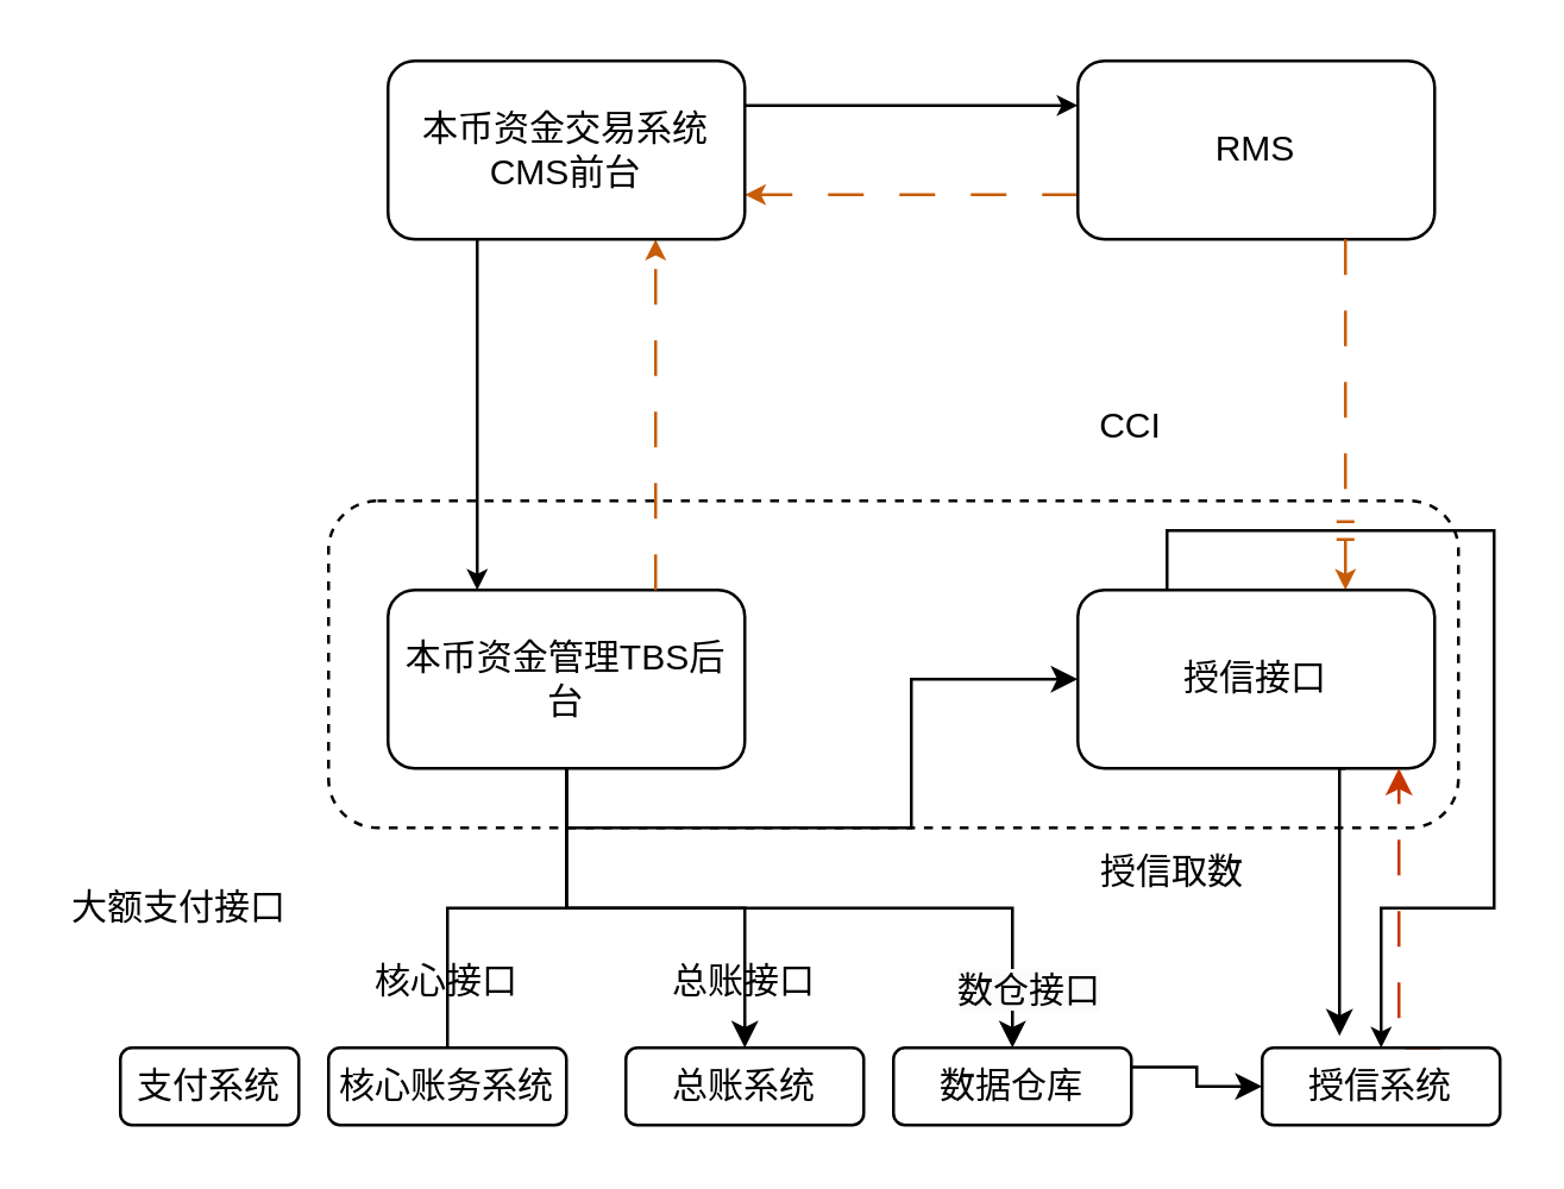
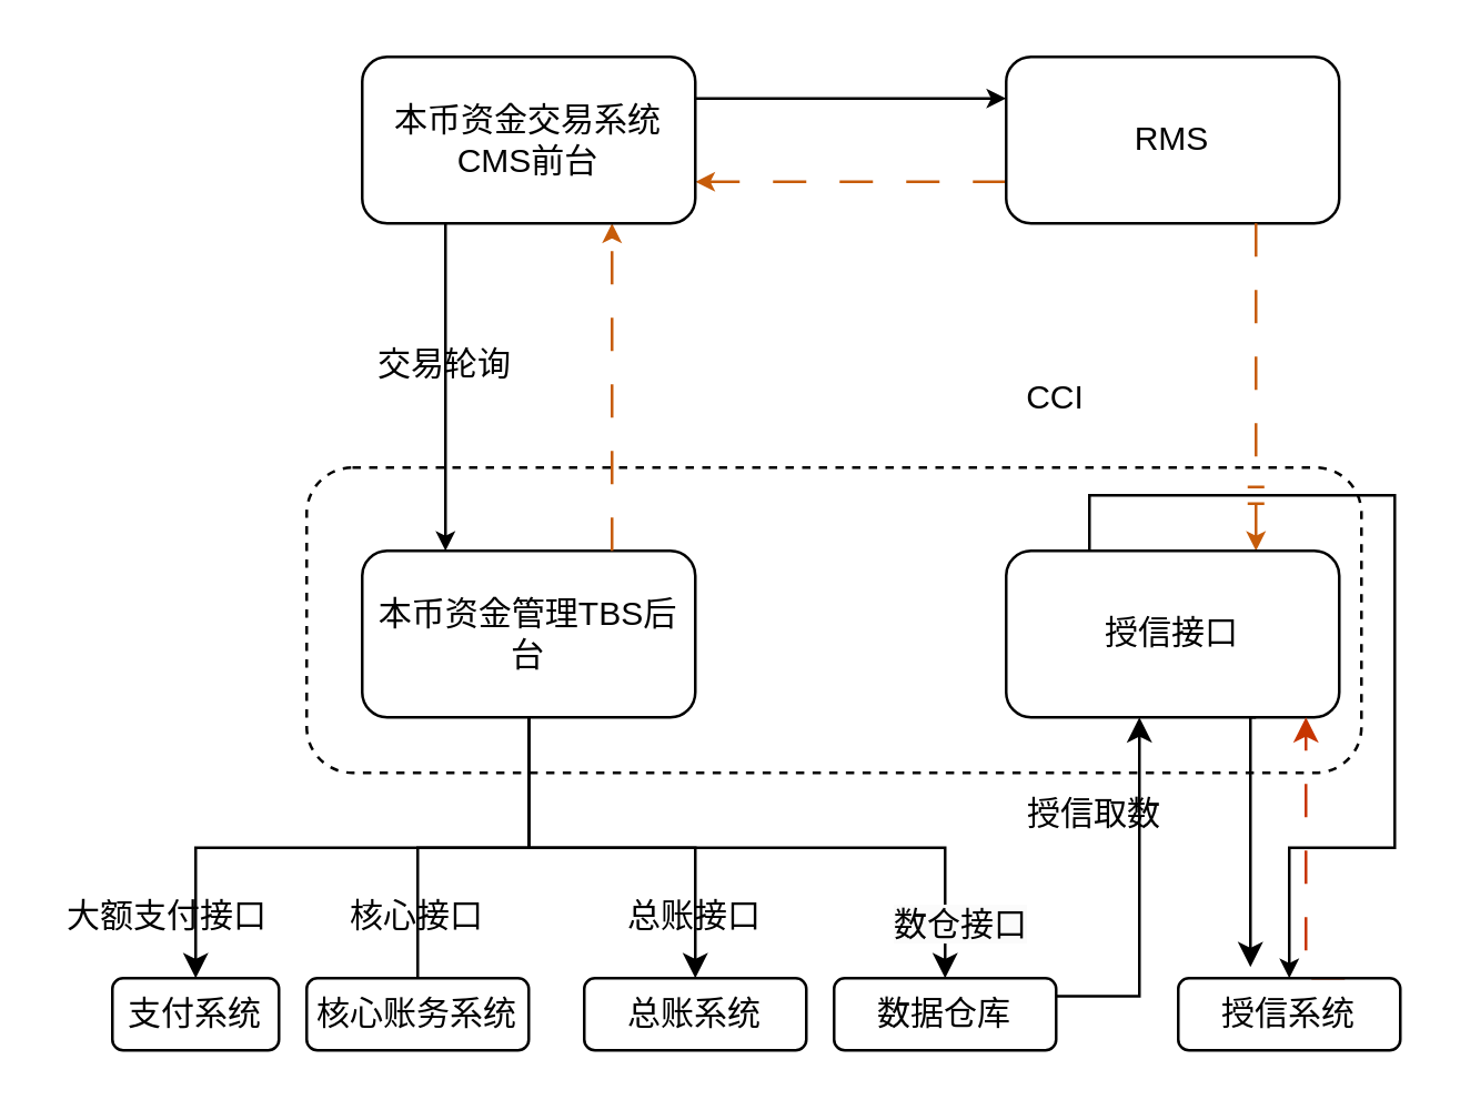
+ <mxCell id="12" value="交易轮询" style="text;strokeColor=none;align=center;fillColor=none;html=1;verticalAlign=middle;whiteSpace=wrap;rounded=0;" vertex="1" parent="1"><mxGeometry x="130" y="116" width="60" height="30" as="geometry" /></mxCell>
- <mxCell id="7" style="edgeStyle=orthogonalEdgeStyle;rounded=0;orthogonalLoop=1;jettySize=auto;html=1;exitX=0.5;exitY=1;exitDx=0;exitDy=0;" edge="1" parent="1" source="10" target="18"><mxGeometry relative="1" as="geometry" /></mxCell>
+ <mxCell id="7" style="edgeStyle=orthogonalEdgeStyle;rounded=0;orthogonalLoop=1;jettySize=auto;html=1;exitX=0.5;exitY=1;exitDx=0;exitDy=0;" edge="1" parent="1" source="10" target="19"><mxGeometry relative="1" as="geometry" /></mxCell>
- <mxCell id="20" value="大额支付接口" style="text;strokeColor=none;align=center;fillColor=none;html=1;verticalAlign=middle;whiteSpace=wrap;rounded=0;" vertex="1" parent="1"><mxGeometry x="20" y="290" width="80" height="30" as="geometry" /></mxCell>
+ <mxCell id="20" value="大额支付接口" style="text;strokeColor=none;align=center;fillColor=none;html=1;verticalAlign=middle;whiteSpace=wrap;rounded=0;" vertex="1" parent="1"><mxGeometry x="20" y="315" width="80" height="30" as="geometry" /></mxCell>
- <mxCell id="22" style="edgeStyle=orthogonalEdgeStyle;rounded=0;orthogonalLoop=1;jettySize=auto;html=1;exitX=1;exitY=0.25;exitDx=0;exitDy=0;" edge="1" parent="1" source="23" target="25"><mxGeometry relative="1" as="geometry" /></mxCell>
+ <mxCell id="22" style="edgeStyle=orthogonalEdgeStyle;rounded=0;orthogonalLoop=1;jettySize=auto;html=1;exitX=1;exitY=0.25;exitDx=0;exitDy=0;entryX=0.4;entryY=1;entryDx=0;entryDy=0;entryPerimeter=0;" edge="1" parent="1" source="23" target="18"><mxGeometry relative="1" as="geometry" /></mxCell>
